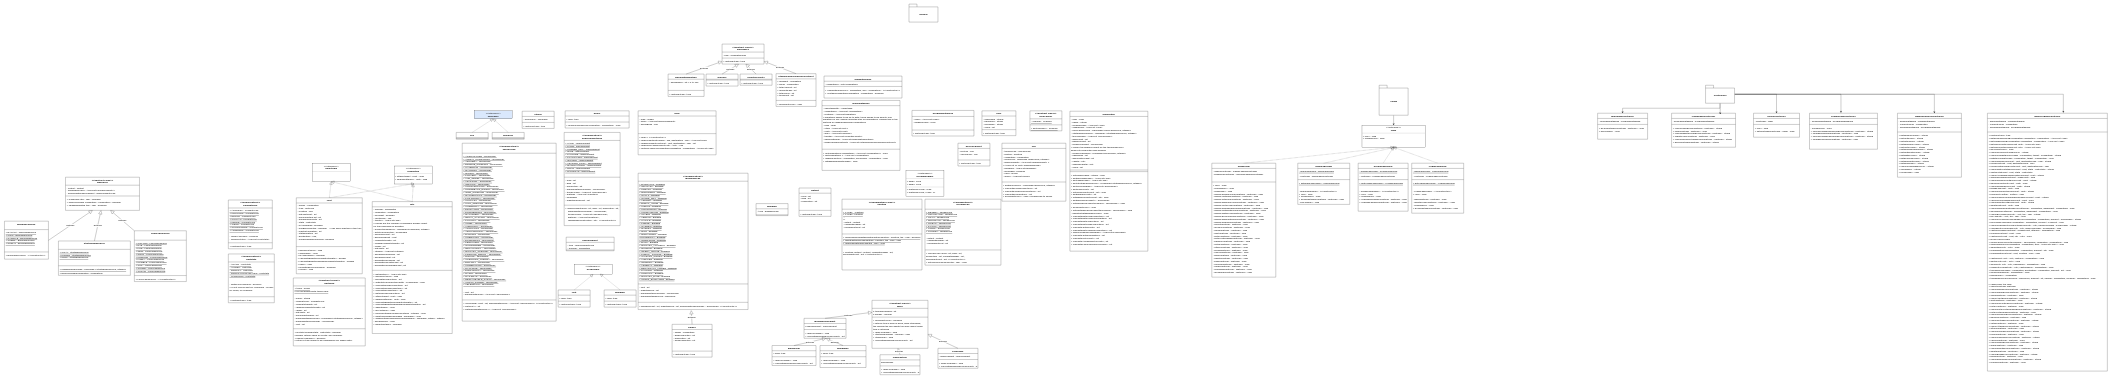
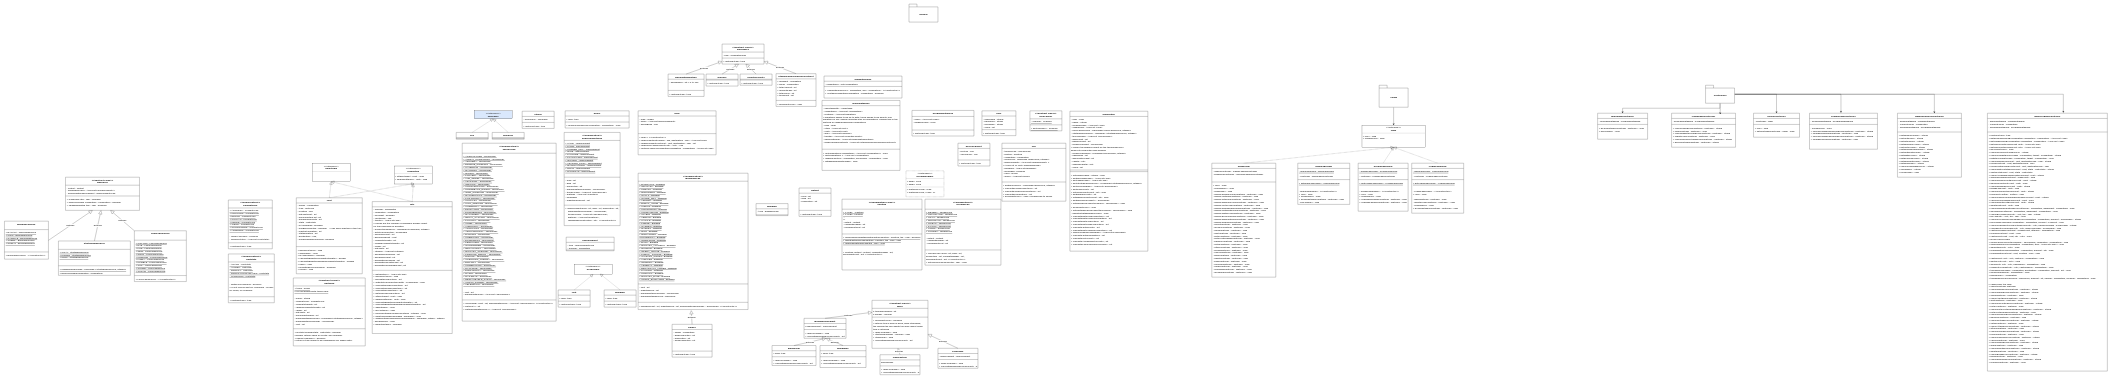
- <mxCell id="237" value="Views" style="shape=folder;fontStyle=1;spacingTop=10;tabWidth=40;tabHeight=14;tabPosition=left;html=1;" parent="1" vertex="1"><mxGeometry x="6897" y="426" width="145" height="150" as="geometry" /></mxCell>
+ <mxCell id="237" value="Views" style="shape=folder;fontStyle=1;spacingTop=10;tabWidth=40;tabHeight=14;tabPosition=left;html=1;" parent="1" vertex="1"><mxGeometry x="6897" y="426" width="145" height="110" as="geometry" /></mxCell>
- <mxCell id="184" value="" style="endArrow=block;dashed=1;endFill=0;endSize=12;html=1;rounded=0;exitX=0.5;exitY=0;exitDx=0;exitDy=0;entryX=0.538;entryY=0.991;entryDx=0;entryDy=0;entryPerimeter=0;" parent="1" source="178" target="176" edge="1"><mxGeometry width="160" relative="1" as="geometry"><mxPoint x="5873.5" y="2196" as="sourcePoint" /><mxPoint x="5893.5" y="2076" as="targetPoint" /></mxGeometry></mxCell>
- <mxCell id="254" value="&lt;p style=&quot;margin: 0px ; margin-top: 4px ; text-align: center&quot;&gt;&lt;i&gt;&amp;lt;&amp;lt;Interface&amp;gt;&amp;gt;&lt;/i&gt;&lt;br&gt;&lt;b&gt;TerrainModifier&lt;/b&gt;&lt;/p&gt;&lt;hr size=&quot;1&quot;&gt;&lt;p style=&quot;margin: 0px ; margin-left: 4px&quot;&gt;+ field1: Type&lt;br&gt;+ field2: Type&lt;/p&gt;&lt;hr size=&quot;1&quot;&gt;&lt;p style=&quot;margin: 0px ; margin-left: 4px&quot;&gt;+ method1(Type): Type&lt;br&gt;+ method2(Type, Type): Ty&lt;/p&gt;" style="verticalAlign=top;align=left;overflow=fill;fontSize=12;fontFamily=Helvetica;html=1;" parent="1" vertex="1"><mxGeometry x="4530" y="854" width="190" height="130" as="geometry" /></mxCell>
+ <mxCell id="254" value="&lt;p style=&quot;margin: 0px ; margin-top: 4px ; text-align: center&quot;&gt;&lt;i&gt;&amp;lt;&amp;lt;Interface&amp;gt;&amp;gt;&lt;/i&gt;&lt;br&gt;&lt;b&gt;TerrainModifier&lt;/b&gt;&lt;/p&gt;&lt;hr size=&quot;1&quot;&gt;&lt;p style=&quot;margin: 0px ; margin-left: 4px&quot;&gt;+ field1: Type&lt;br&gt;+ field2: Type&lt;/p&gt;&lt;hr size=&quot;1&quot;&gt;&lt;p style=&quot;margin: 0px ; margin-left: 4px&quot;&gt;+ method1(Type): Type&lt;br&gt;+ method2(Type, Type): Ty&lt;/p&gt;" style="verticalAlign=top;align=left;overflow=fill;fontSize=12;fontFamily=Helvetica;html=1;dashed=1;" parent="1" vertex="1"><mxGeometry x="4530" y="854" width="190" height="130" as="geometry" /></mxCell>
